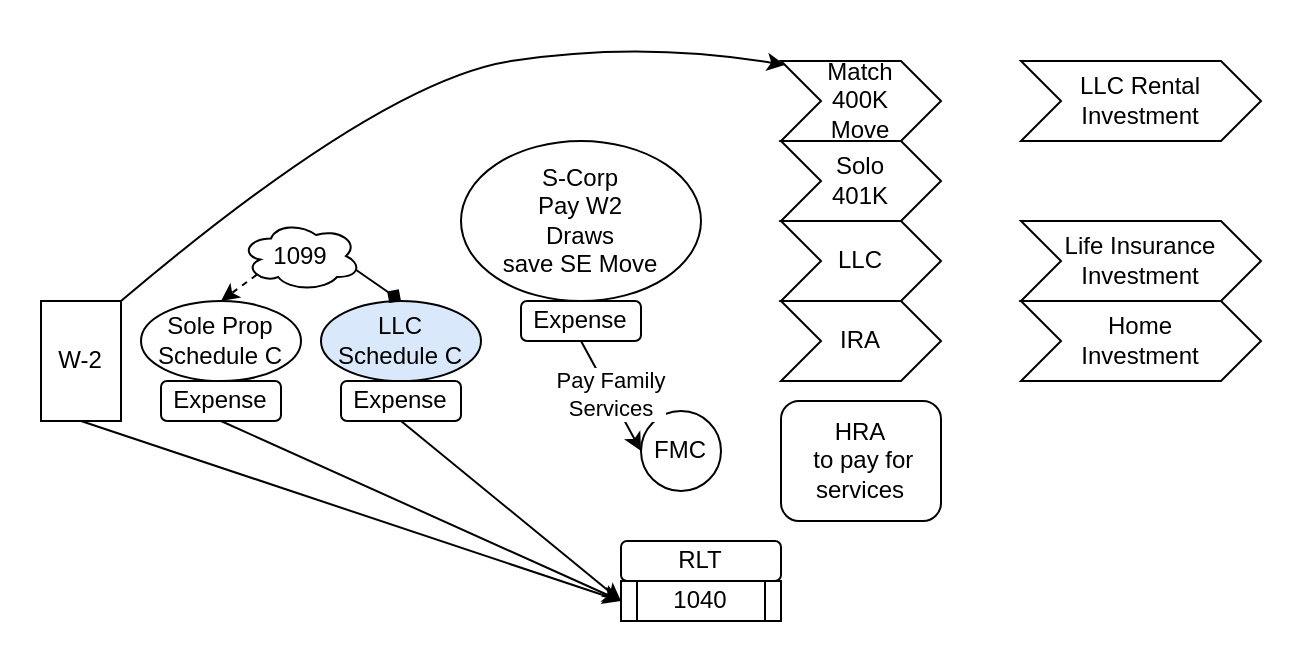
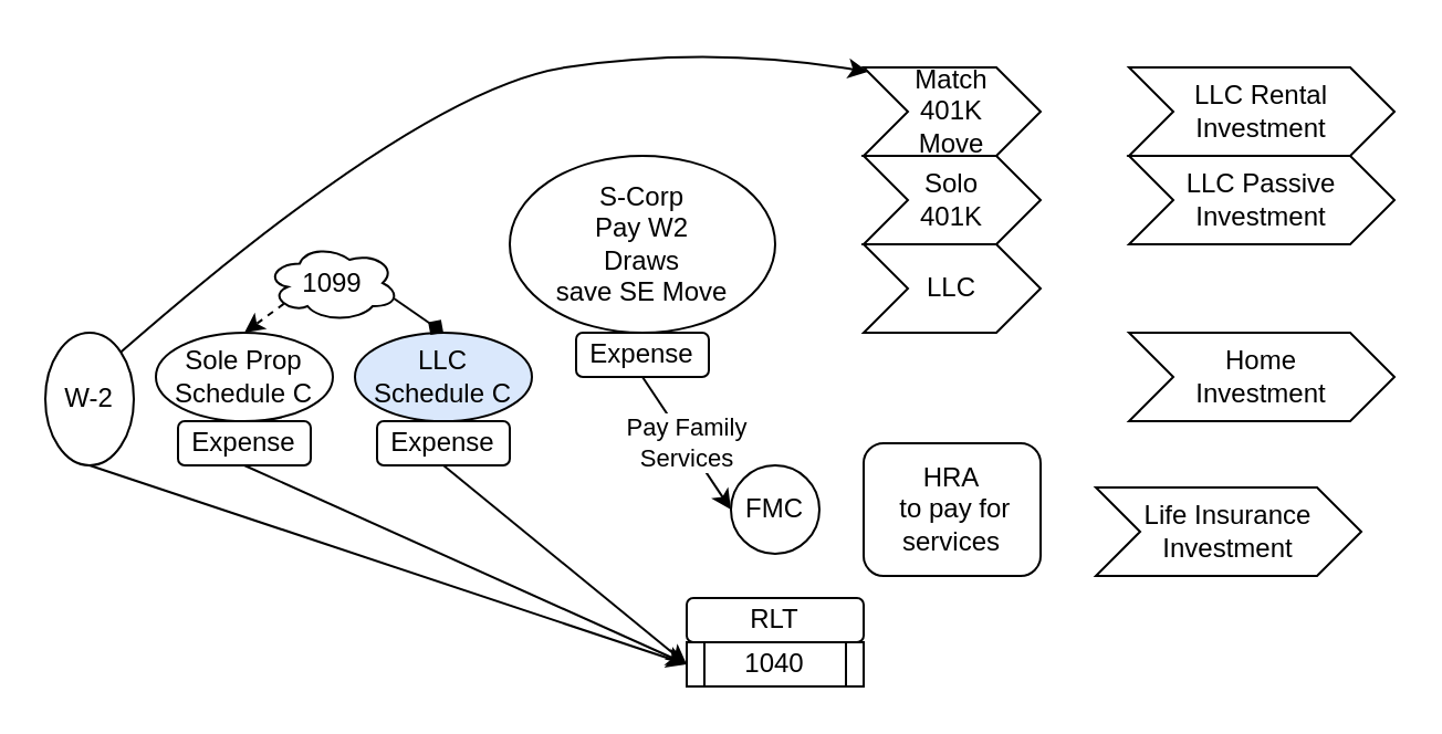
- <mxCell id="18" value="Match&lt;br&gt;400K&lt;br&gt;Move" style="shape=step;perimeter=stepPerimeter;whiteSpace=wrap;html=1;fixedSize=1;" vertex="1" parent="1"><mxGeometry x="390" y="30" width="80" height="40" as="geometry" /></mxCell>
+ <mxCell id="18" value="Match&lt;br&gt;401K&lt;br&gt;Move" style="shape=step;perimeter=stepPerimeter;whiteSpace=wrap;html=1;fixedSize=1;" vertex="1" parent="1"><mxGeometry x="390" y="30" width="80" height="40" as="geometry" /></mxCell>
+ <mxCell id="25" value="LLC Passive&lt;br&gt;Investment" style="shape=step;perimeter=stepPerimeter;whiteSpace=wrap;html=1;fixedSize=1;" vertex="1" parent="1"><mxGeometry x="510" y="70" width="120" height="40" as="geometry" /></mxCell>
- <mxCell id="27" value="Life Insurance&lt;br&gt;Investment" style="shape=step;perimeter=stepPerimeter;whiteSpace=wrap;html=1;fixedSize=1;" vertex="1" parent="1"><mxGeometry x="510" y="110" width="120" height="40" as="geometry" /></mxCell>
+ <mxCell id="27" value="Life Insurance&lt;br&gt;Investment" style="shape=step;perimeter=stepPerimeter;whiteSpace=wrap;html=1;fixedSize=1;" vertex="1" parent="1"><mxGeometry x="495" y="220" width="120" height="40" as="geometry" /></mxCell>
- <mxCell id="22" value="IRA" style="shape=step;perimeter=stepPerimeter;whiteSpace=wrap;html=1;fixedSize=1;" vertex="1" parent="1"><mxGeometry x="390" y="150" width="80" height="40" as="geometry" /></mxCell>
- <mxCell id="7" value="W-2" style="whiteSpace=wrap;html=1;rounded=0;" vertex="1" parent="1"><mxGeometry x="20" y="150" width="40" height="60" as="geometry" /></mxCell>
+ <mxCell id="7" value="W-2" style="ellipse;whiteSpace=wrap;html=1;" vertex="1" parent="1"><mxGeometry x="20" y="150" width="40" height="60" as="geometry" /></mxCell>
- <mxCell id="4" value="FMC" style="ellipse;whiteSpace=wrap;html=1;aspect=fixed;" vertex="1" parent="1"><mxGeometry x="320" y="205" width="40" height="40" as="geometry" /></mxCell>
+ <mxCell id="4" value="FMC" style="ellipse;whiteSpace=wrap;html=1;aspect=fixed;" vertex="1" parent="1"><mxGeometry x="330" y="210" width="40" height="40" as="geometry" /></mxCell>
